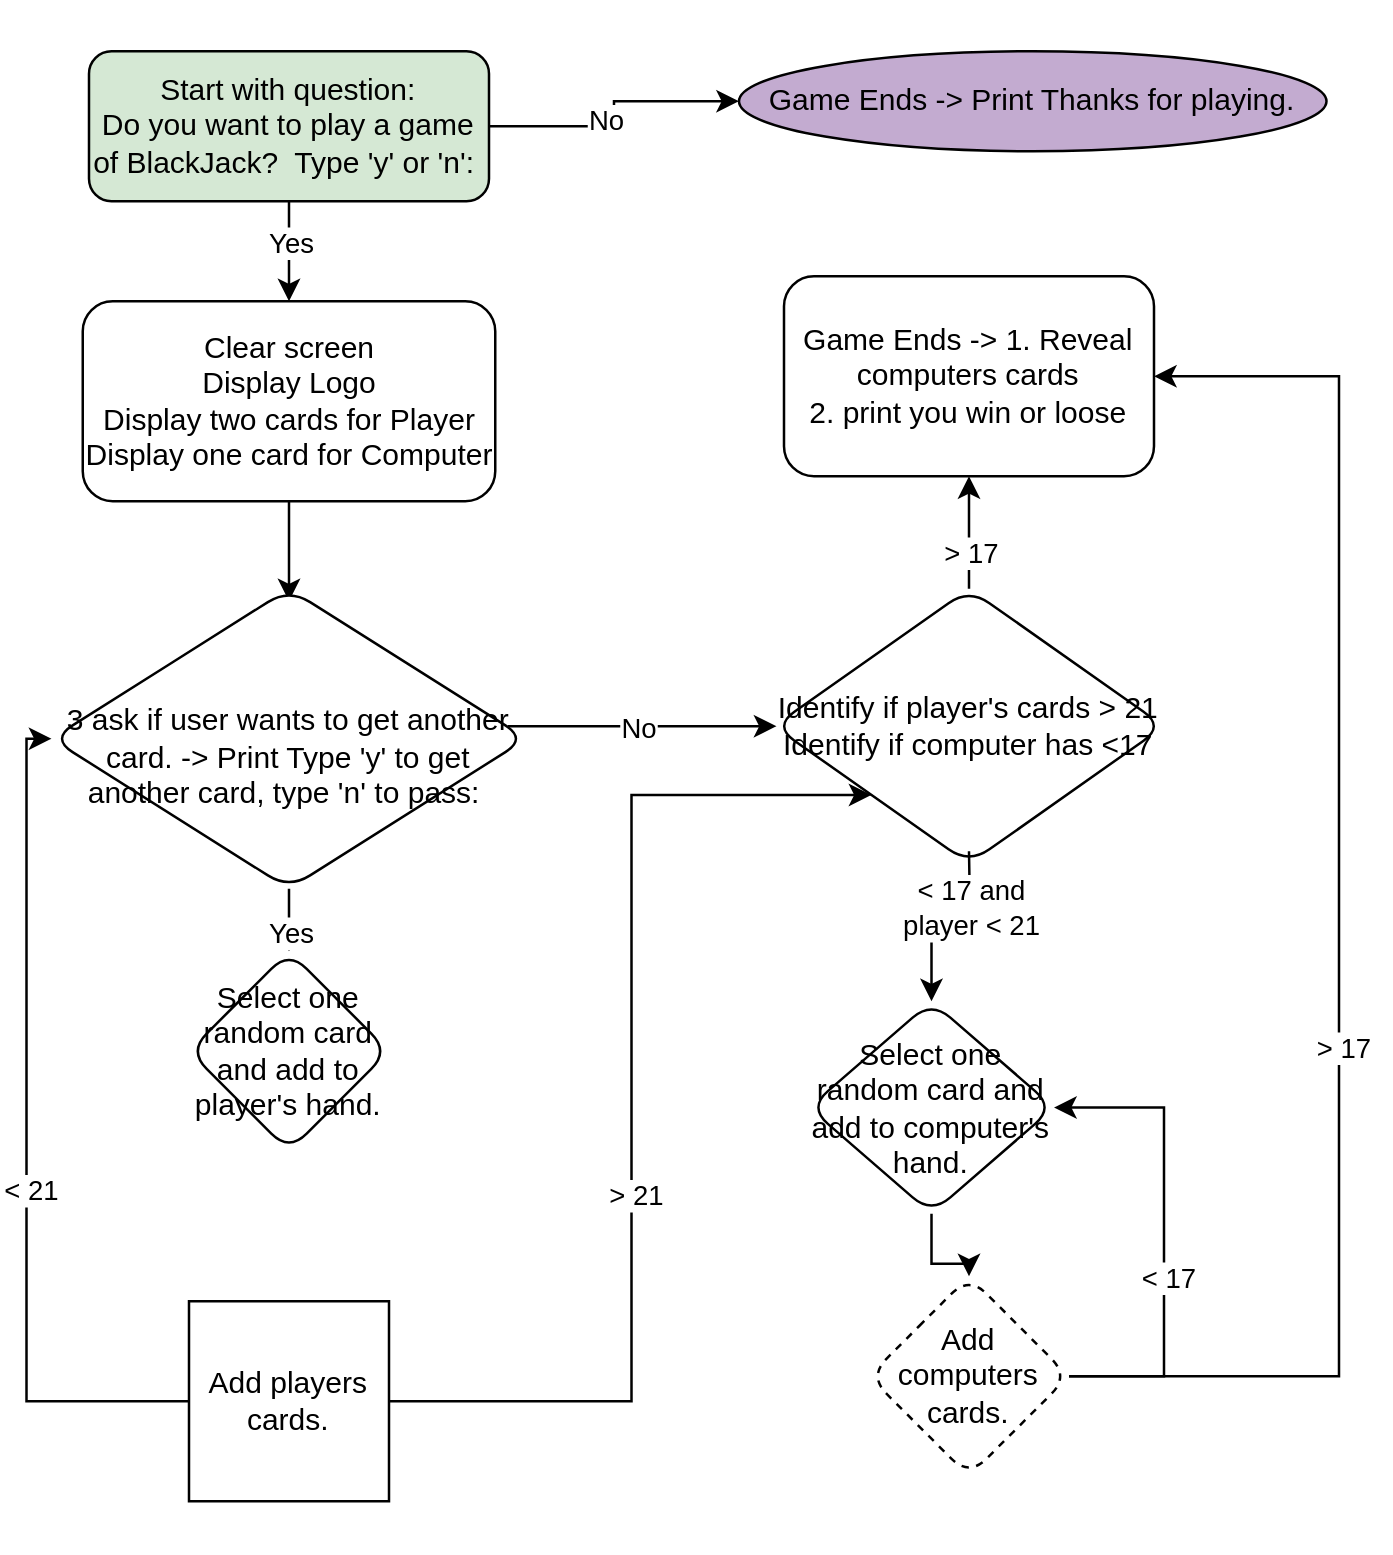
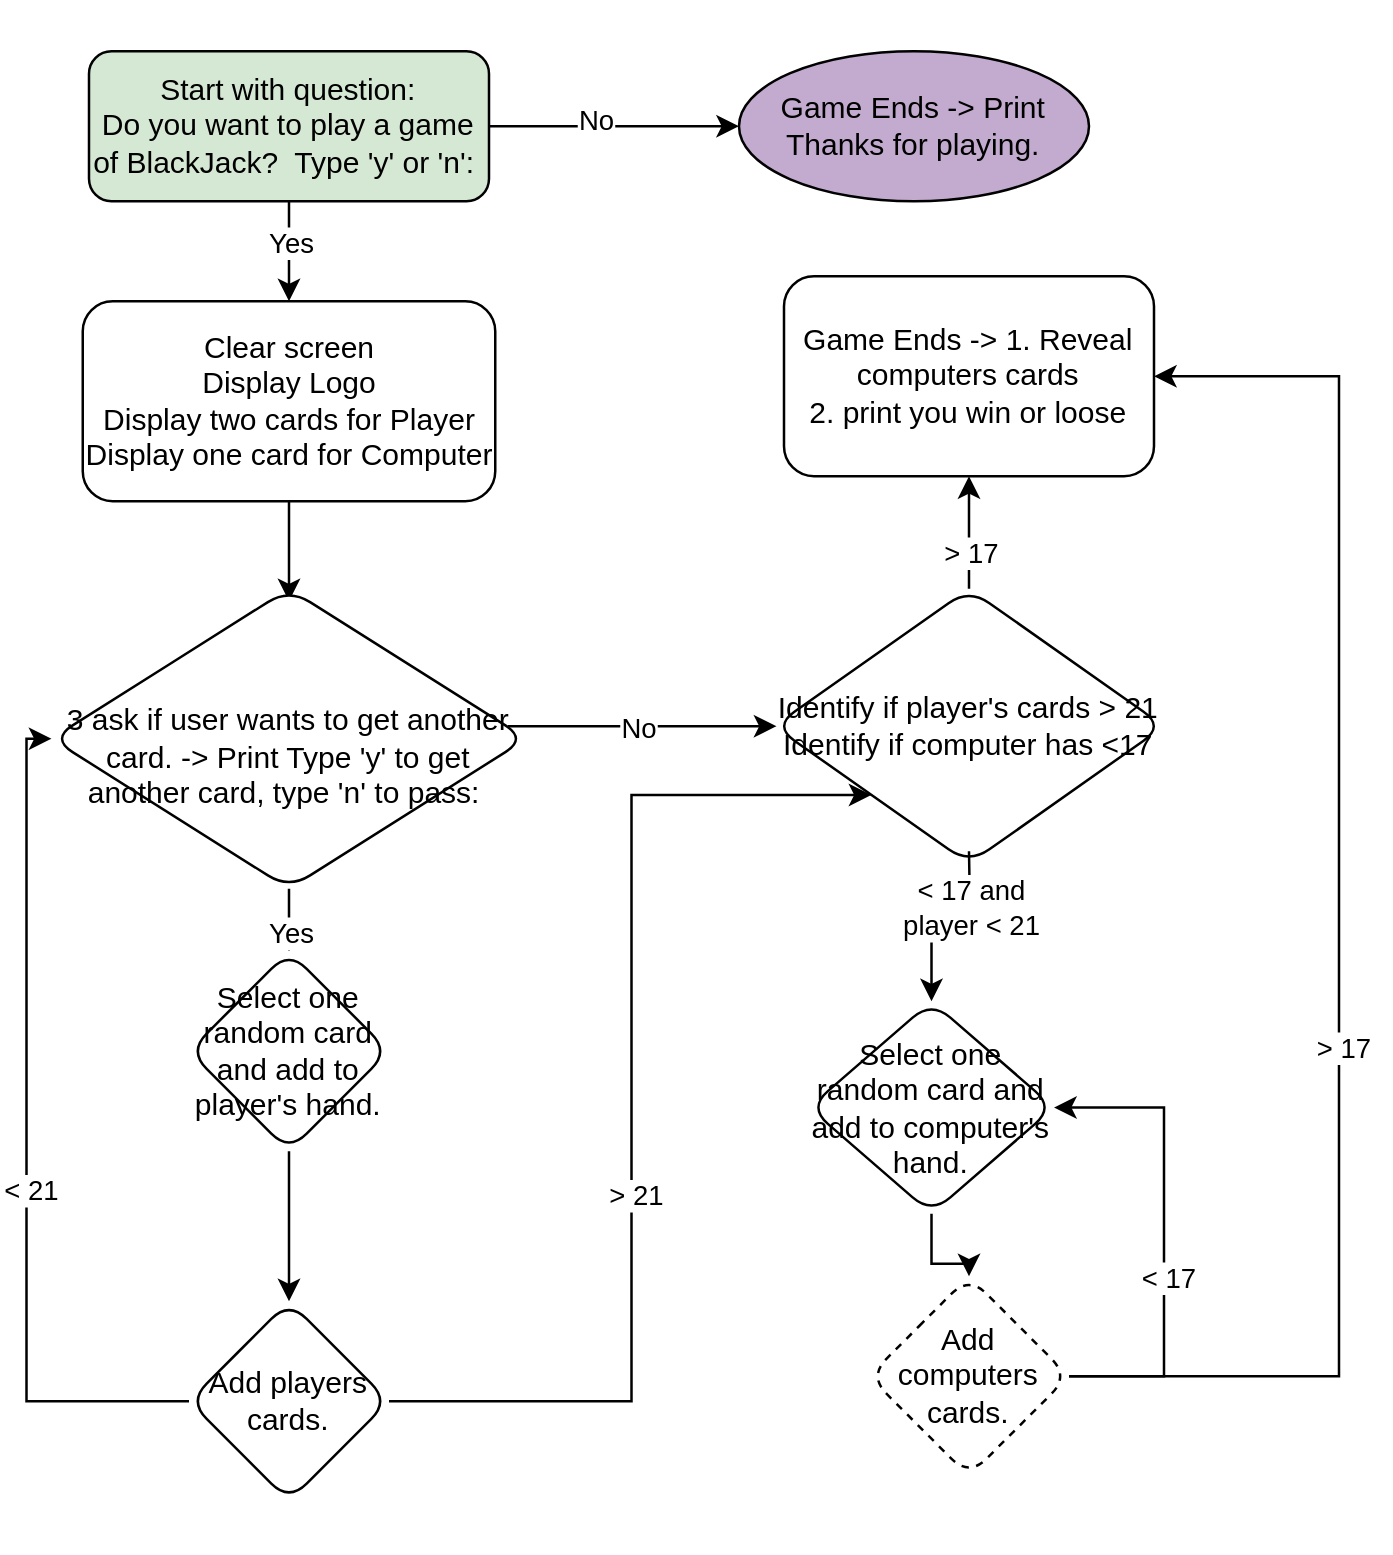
- <mxCell id="11" value="Game Ends -&amp;gt; Print Thanks for playing." style="ellipse;whiteSpace=wrap;html=1;rounded=1;shadow=0;strokeWidth=1;glass=0;fillColor=#C3ABD0;" vertex="1" parent="1"><mxGeometry x="295" y="20" width="235" height="40" as="geometry" /></mxCell>
+ <mxCell id="11" value="Game Ends -&amp;gt; Print Thanks for playing." style="ellipse;whiteSpace=wrap;html=1;rounded=1;shadow=0;strokeWidth=1;glass=0;fillColor=#C3ABD0;" vertex="1" parent="1"><mxGeometry x="295" y="20" width="140" height="60" as="geometry" /></mxCell>
+ <mxCell id="19" value="" style="edgeStyle=orthogonalEdgeStyle;rounded=0;orthogonalLoop=1;jettySize=auto;html=1;" edge="1" parent="1" source="20" target="21"><mxGeometry relative="1" as="geometry" /></mxCell>
- <mxCell id="21" value="Add players cards." style="whiteSpace=wrap;html=1;shadow=0;strokeWidth=1;glass=0;rounded=0;" vertex="1" parent="1"><mxGeometry x="75" y="520" width="80" height="80" as="geometry" /></mxCell>
+ <mxCell id="21" value="Add players cards." style="rhombus;whiteSpace=wrap;html=1;rounded=1;shadow=0;strokeWidth=1;glass=0;" vertex="1" parent="1"><mxGeometry x="75" y="520" width="80" height="80" as="geometry" /></mxCell>
